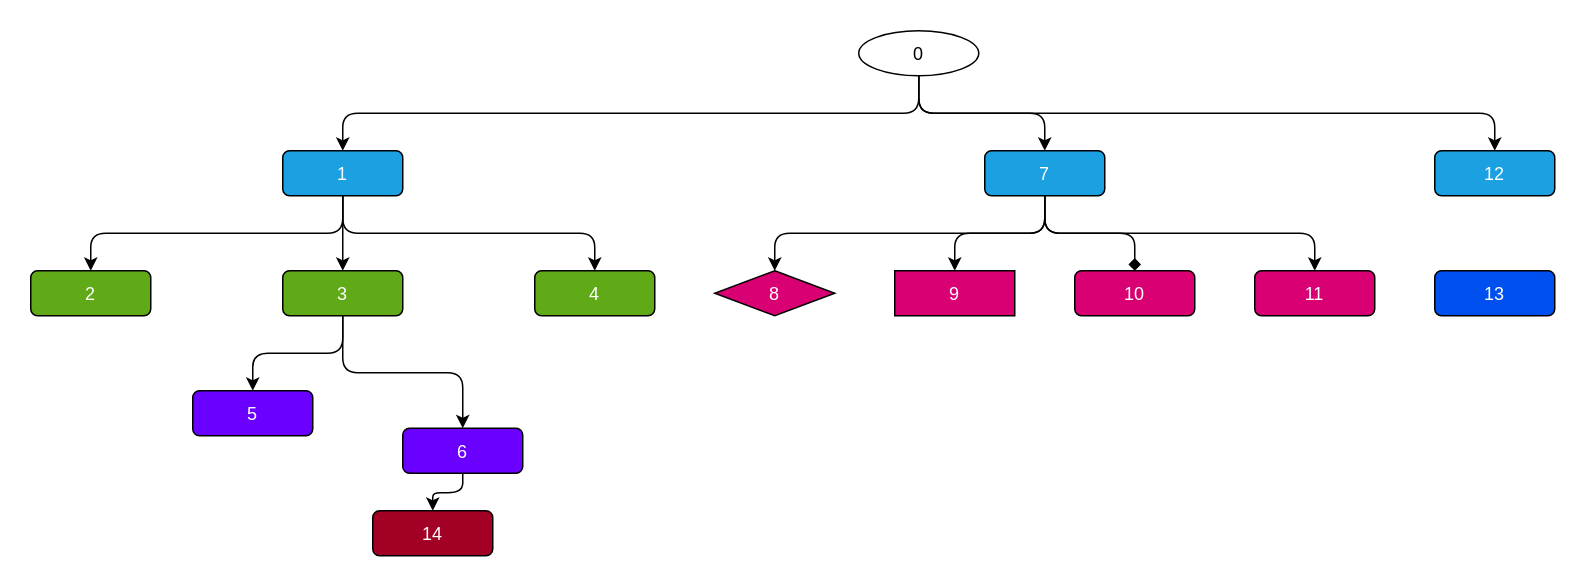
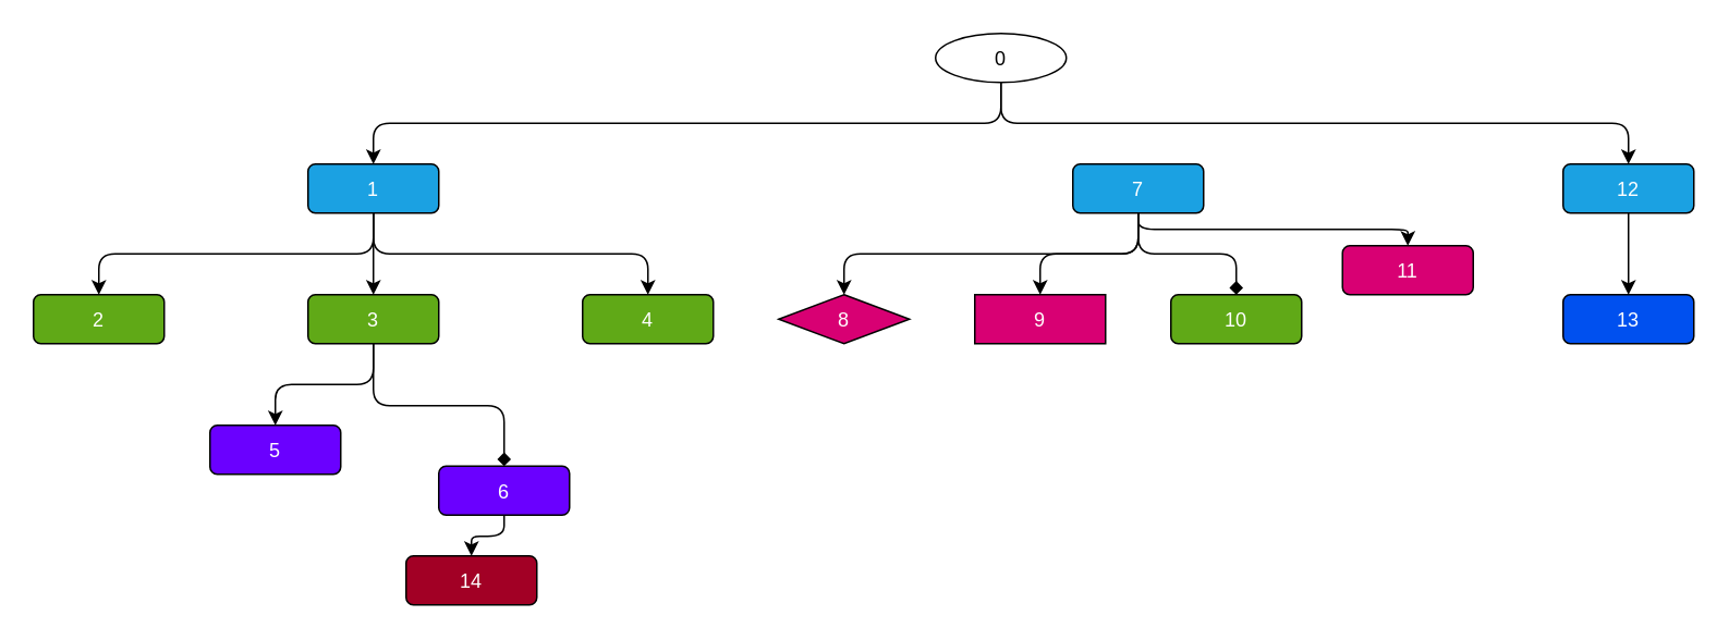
- <mxCell id="6" value="" style="edgeStyle=elbowEdgeStyle;elbow=vertical;" parent="1" source="2" target="5" edge="1"><mxGeometry relative="1" as="geometry" /></mxCell>
+ <mxCell id="30" value="" style="edgeStyle=elbowEdgeStyle;elbow=vertical;strokeColor=default;" parent="1" source="27" target="29" edge="1"><mxGeometry relative="1" as="geometry" /></mxCell>
- <mxCell id="23" value="10" style="rounded=1;fillColor=#d80073;strokeColor=default;fontColor=#ffffff;glass=0;sketch=0;shadow=0;" parent="1" vertex="1"><mxGeometry x="716" y="180" width="80" height="30" as="geometry" /></mxCell>
+ <mxCell id="23" value="10" style="rounded=1;fillColor=#60a917;strokeColor=default;fontColor=#ffffff;glass=0;sketch=0;shadow=0;" parent="1" vertex="1"><mxGeometry x="716" y="180" width="80" height="30" as="geometry" /></mxCell>
- <mxCell id="25" value="11" style="rounded=1;fillColor=#d80073;strokeColor=default;fontColor=#ffffff;glass=0;sketch=0;shadow=0;" parent="1" vertex="1"><mxGeometry x="836" y="180" width="80" height="30" as="geometry" /></mxCell>
+ <mxCell id="25" value="11" style="rounded=1;fillColor=#d80073;strokeColor=default;fontColor=#ffffff;glass=0;sketch=0;shadow=0;" parent="1" vertex="1"><mxGeometry x="821" y="150" width="80" height="30" as="geometry" /></mxCell>
- <mxCell id="16" value="" style="edgeStyle=elbowEdgeStyle;elbow=vertical;strokeColor=default;" parent="1" source="9" target="15" edge="1"><mxGeometry relative="1" as="geometry" /></mxCell>
+ <mxCell id="16" value="" style="edgeStyle=elbowEdgeStyle;elbow=vertical;strokeColor=default;endArrow=diamond;" parent="1" source="9" target="15" edge="1"><mxGeometry relative="1" as="geometry" /></mxCell>
